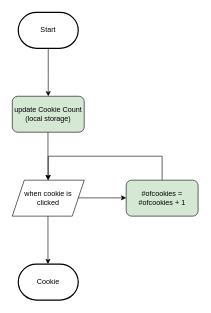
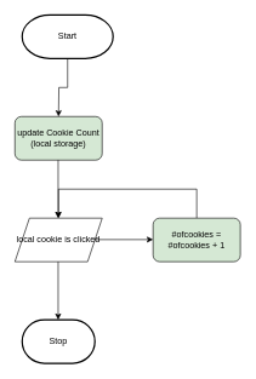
- <mxCell id="3" value="Start" style="strokeWidth=2;html=1;shape=mxgraph.flowchart.terminator;whiteSpace=wrap;" parent="1" vertex="1"><mxGeometry x="30" y="20" width="100" height="60" as="geometry" /></mxCell>
+ <mxCell id="3" value="Start" style="strokeWidth=2;html=1;shape=mxgraph.flowchart.terminator;whiteSpace=wrap;" parent="1" vertex="1"><mxGeometry x="30" y="20" width="125" height="60" as="geometry" /></mxCell>
- <mxCell id="7" value="when cookie is clicked" style="shape=parallelogram;perimeter=parallelogramPerimeter;whiteSpace=wrap;html=1;fixedSize=1;" vertex="1" parent="1"><mxGeometry x="20" y="300" width="120" height="60" as="geometry" /></mxCell>
+ <mxCell id="7" value="local cookie is clicked" style="shape=parallelogram;perimeter=parallelogramPerimeter;whiteSpace=wrap;html=1;fixedSize=1;" vertex="1" parent="1"><mxGeometry x="20" y="300" width="120" height="60" as="geometry" /></mxCell>
- <mxCell id="4" value="Cookie" style="strokeWidth=2;html=1;shape=mxgraph.flowchart.terminator;whiteSpace=wrap;" vertex="1" parent="1"><mxGeometry x="30" y="440" width="100" height="60" as="geometry" /></mxCell>
+ <mxCell id="4" value="Stop" style="strokeWidth=2;html=1;shape=mxgraph.flowchart.terminator;whiteSpace=wrap;" vertex="1" parent="1"><mxGeometry x="30" y="440" width="100" height="60" as="geometry" /></mxCell>
